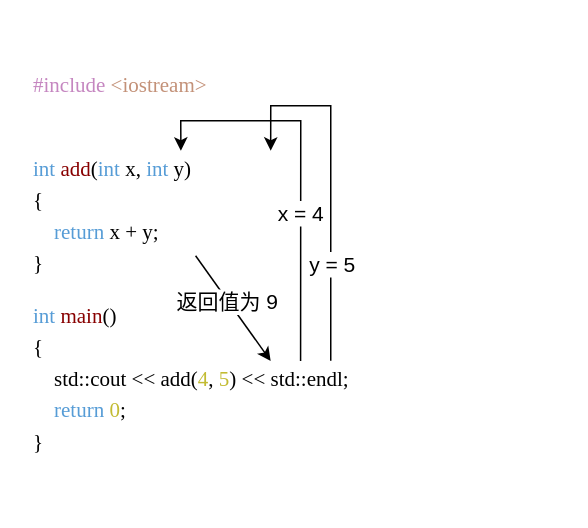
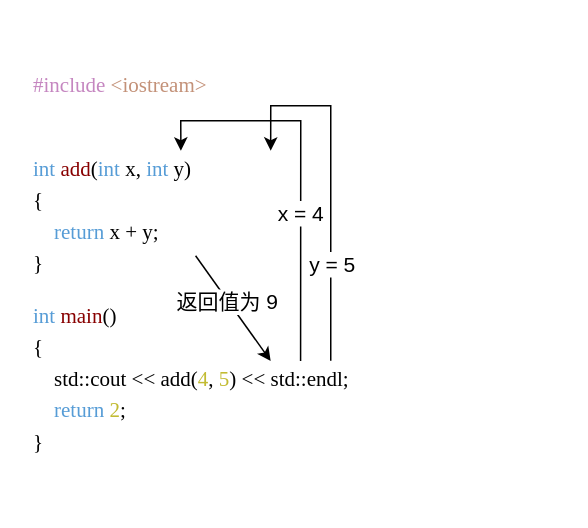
- <mxCell id="2" value="&lt;pre style=&quot;line-height: 150%; font-size: 14px;&quot;&gt;&lt;font face=&quot;Cascadia Mono&quot; style=&quot;font-size: 14px;&quot;&gt;&lt;font style=&quot;font-size: 14px;&quot;&gt;&lt;font color=&quot;#c586c0&quot; style=&quot;font-size: 14px;&quot;&gt;#include&lt;/font&gt; &lt;font color=&quot;#c39178&quot; style=&quot;font-size: 14px;&quot;&gt;&amp;lt;iostream&amp;gt;&lt;/font&gt;&lt;/font&gt;&lt;/font&gt;&lt;/pre&gt;&lt;pre style=&quot;line-height: 150%; font-size: 14px;&quot;&gt;&lt;font face=&quot;Cascadia Mono&quot; style=&quot;font-size: 14px;&quot;&gt;&lt;font style=&quot;font-size: 14px;&quot;&gt;&lt;br style=&quot;font-size: 14px;&quot;&gt;&lt;/font&gt;&lt;font style=&quot;font-size: 14px;&quot;&gt;&lt;font color=&quot;#569cd6&quot; style=&quot;font-size: 14px;&quot;&gt;int&lt;/font&gt; &lt;font color=&quot;#880000&quot; style=&quot;font-size: 14px;&quot;&gt;add&lt;/font&gt;(&lt;font color=&quot;#569cd6&quot; style=&quot;font-size: 14px;&quot;&gt;int&lt;/font&gt; x, &lt;font color=&quot;#569cd6&quot; style=&quot;font-size: 14px;&quot;&gt;int&lt;/font&gt; y)&lt;br style=&quot;font-size: 14px;&quot;&gt;&lt;/font&gt;&lt;font style=&quot;font-size: 14px;&quot;&gt;{&lt;br style=&quot;font-size: 14px;&quot;&gt;&lt;/font&gt;&lt;font style=&quot;font-size: 14px;&quot;&gt;&amp;nbsp; &amp;nbsp; &lt;font color=&quot;#569cd6&quot; style=&quot;font-size: 14px;&quot;&gt;return&lt;/font&gt; x + y;&lt;br style=&quot;font-size: 14px;&quot;&gt;&lt;/font&gt;&lt;font style=&quot;font-size: 14px;&quot;&gt;}&lt;/font&gt;&lt;/font&gt;&lt;/pre&gt;&lt;pre style=&quot;line-height: 150%; font-size: 14px;&quot;&gt;&lt;font face=&quot;Cascadia Mono&quot; style=&quot;font-size: 14px;&quot;&gt;&lt;font style=&quot;font-size: 14px;&quot;&gt;&lt;font color=&quot;#569cd6&quot; style=&quot;font-size: 14px;&quot;&gt;int&lt;/font&gt; &lt;font color=&quot;#880000&quot; style=&quot;font-size: 14px;&quot;&gt;main&lt;/font&gt;()&lt;br style=&quot;font-size: 14px;&quot;&gt;&lt;/font&gt;&lt;font style=&quot;font-size: 14px;&quot;&gt;{&lt;br style=&quot;font-size: 14px;&quot;&gt;&lt;/font&gt;&lt;font style=&quot;font-size: 14px;&quot;&gt;&amp;nbsp; &amp;nbsp; std::cout &amp;lt;&amp;lt; add(&lt;font color=&quot;#c2bb32&quot; style=&quot;font-size: 14px;&quot;&gt;4&lt;/font&gt;, &lt;font color=&quot;#c2bb32&quot; style=&quot;font-size: 14px;&quot;&gt;5&lt;/font&gt;) &amp;lt;&amp;lt; std::endl;&lt;br style=&quot;font-size: 14px;&quot;&gt;&lt;/font&gt;&lt;font style=&quot;font-size: 14px;&quot;&gt;&amp;nbsp; &amp;nbsp; &lt;font color=&quot;#569cd6&quot; style=&quot;font-size: 14px;&quot;&gt;return&lt;/font&gt; &lt;font color=&quot;#c2bb32&quot; style=&quot;font-size: 14px;&quot;&gt;0&lt;/font&gt;;&lt;br style=&quot;font-size: 14px;&quot;&gt;&lt;/font&gt;&lt;font style=&quot;font-size: 14px;&quot;&gt;}&lt;/font&gt;&lt;/font&gt;&lt;/pre&gt;" style="text;html=1;align=left;verticalAlign=middle;resizable=0;points=[];autosize=1;strokeColor=none;fillColor=none;fontFamily=Cascadia Mono;fontSize=14;" parent="1" vertex="1"><mxGeometry x="20" y="20" width="350" height="310" as="geometry" /></mxCell>
+ <mxCell id="2" value="&lt;pre style=&quot;line-height: 150%; font-size: 14px;&quot;&gt;&lt;font face=&quot;Cascadia Mono&quot; style=&quot;font-size: 14px;&quot;&gt;&lt;font style=&quot;font-size: 14px;&quot;&gt;&lt;font color=&quot;#c586c0&quot; style=&quot;font-size: 14px;&quot;&gt;#include&lt;/font&gt; &lt;font color=&quot;#c39178&quot; style=&quot;font-size: 14px;&quot;&gt;&amp;lt;iostream&amp;gt;&lt;/font&gt;&lt;/font&gt;&lt;/font&gt;&lt;/pre&gt;&lt;pre style=&quot;line-height: 150%; font-size: 14px;&quot;&gt;&lt;font face=&quot;Cascadia Mono&quot; style=&quot;font-size: 14px;&quot;&gt;&lt;font style=&quot;font-size: 14px;&quot;&gt;&lt;br style=&quot;font-size: 14px;&quot;&gt;&lt;/font&gt;&lt;font style=&quot;font-size: 14px;&quot;&gt;&lt;font color=&quot;#569cd6&quot; style=&quot;font-size: 14px;&quot;&gt;int&lt;/font&gt; &lt;font color=&quot;#880000&quot; style=&quot;font-size: 14px;&quot;&gt;add&lt;/font&gt;(&lt;font color=&quot;#569cd6&quot; style=&quot;font-size: 14px;&quot;&gt;int&lt;/font&gt; x, &lt;font color=&quot;#569cd6&quot; style=&quot;font-size: 14px;&quot;&gt;int&lt;/font&gt; y)&lt;br style=&quot;font-size: 14px;&quot;&gt;&lt;/font&gt;&lt;font style=&quot;font-size: 14px;&quot;&gt;{&lt;br style=&quot;font-size: 14px;&quot;&gt;&lt;/font&gt;&lt;font style=&quot;font-size: 14px;&quot;&gt;&amp;nbsp; &amp;nbsp; &lt;font color=&quot;#569cd6&quot; style=&quot;font-size: 14px;&quot;&gt;return&lt;/font&gt; x + y;&lt;br style=&quot;font-size: 14px;&quot;&gt;&lt;/font&gt;&lt;font style=&quot;font-size: 14px;&quot;&gt;}&lt;/font&gt;&lt;/font&gt;&lt;/pre&gt;&lt;pre style=&quot;line-height: 150%; font-size: 14px;&quot;&gt;&lt;font face=&quot;Cascadia Mono&quot; style=&quot;font-size: 14px;&quot;&gt;&lt;font style=&quot;font-size: 14px;&quot;&gt;&lt;font color=&quot;#569cd6&quot; style=&quot;font-size: 14px;&quot;&gt;int&lt;/font&gt; &lt;font color=&quot;#880000&quot; style=&quot;font-size: 14px;&quot;&gt;main&lt;/font&gt;()&lt;br style=&quot;font-size: 14px;&quot;&gt;&lt;/font&gt;&lt;font style=&quot;font-size: 14px;&quot;&gt;{&lt;br style=&quot;font-size: 14px;&quot;&gt;&lt;/font&gt;&lt;font style=&quot;font-size: 14px;&quot;&gt;&amp;nbsp; &amp;nbsp; std::cout &amp;lt;&amp;lt; add(&lt;font color=&quot;#c2bb32&quot; style=&quot;font-size: 14px;&quot;&gt;4&lt;/font&gt;, &lt;font color=&quot;#c2bb32&quot; style=&quot;font-size: 14px;&quot;&gt;5&lt;/font&gt;) &amp;lt;&amp;lt; std::endl;&lt;br style=&quot;font-size: 14px;&quot;&gt;&lt;/font&gt;&lt;font style=&quot;font-size: 14px;&quot;&gt;&amp;nbsp; &amp;nbsp; &lt;font color=&quot;#569cd6&quot; style=&quot;font-size: 14px;&quot;&gt;return&lt;/font&gt; &lt;font color=&quot;#c2bb32&quot; style=&quot;font-size: 14px;&quot;&gt;2&lt;/font&gt;;&lt;br style=&quot;font-size: 14px;&quot;&gt;&lt;/font&gt;&lt;font style=&quot;font-size: 14px;&quot;&gt;}&lt;/font&gt;&lt;/font&gt;&lt;/pre&gt;" style="text;html=1;align=left;verticalAlign=middle;resizable=0;points=[];autosize=1;strokeColor=none;fillColor=none;fontFamily=Cascadia Mono;fontSize=14;" parent="1" vertex="1"><mxGeometry x="20" y="20" width="350" height="310" as="geometry" /></mxCell>
